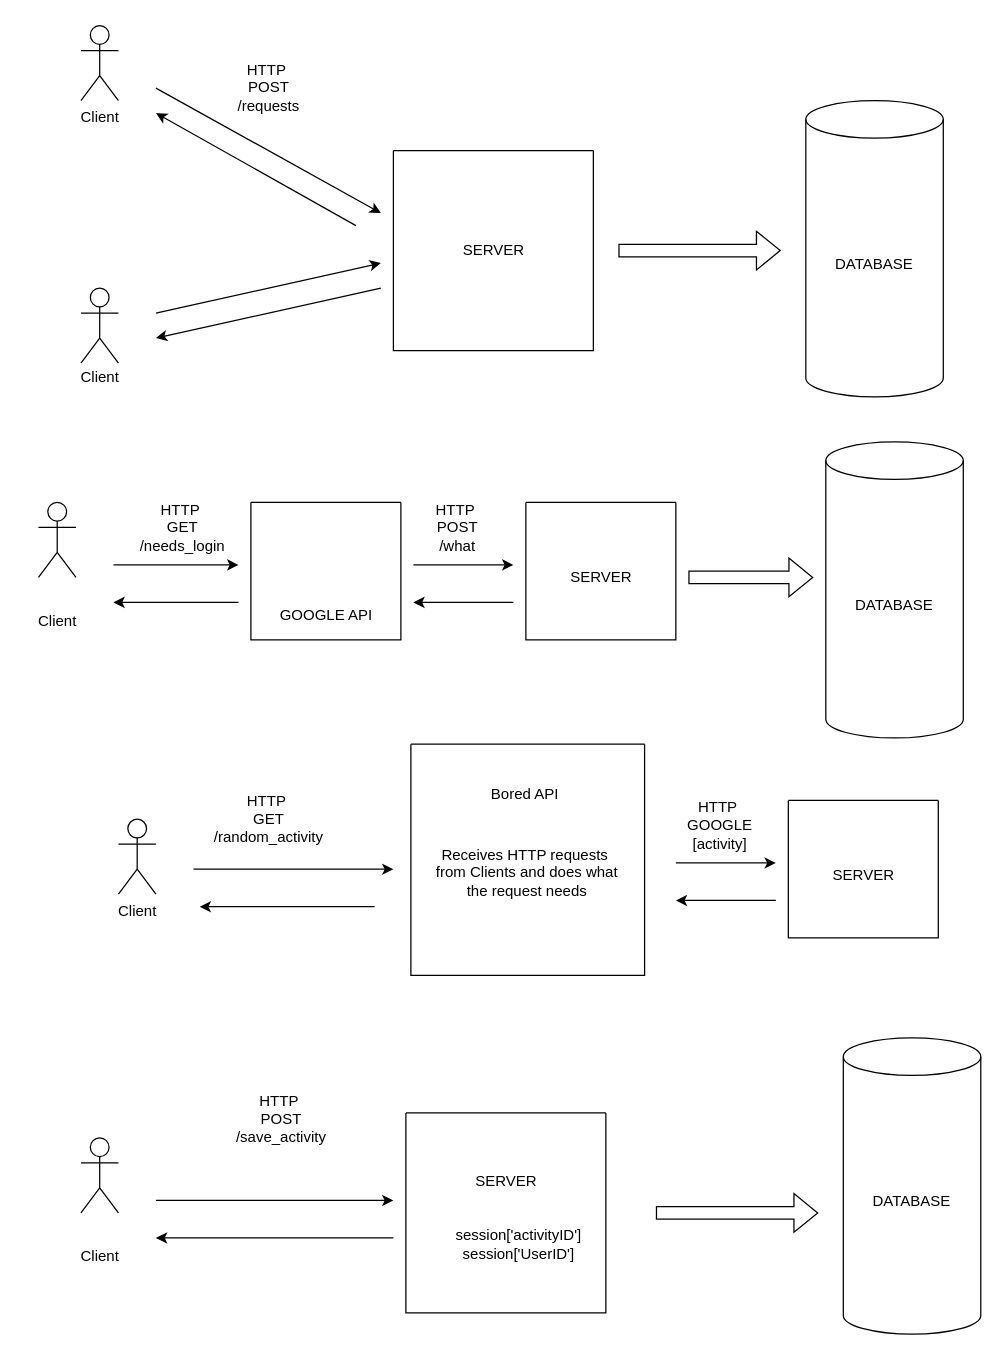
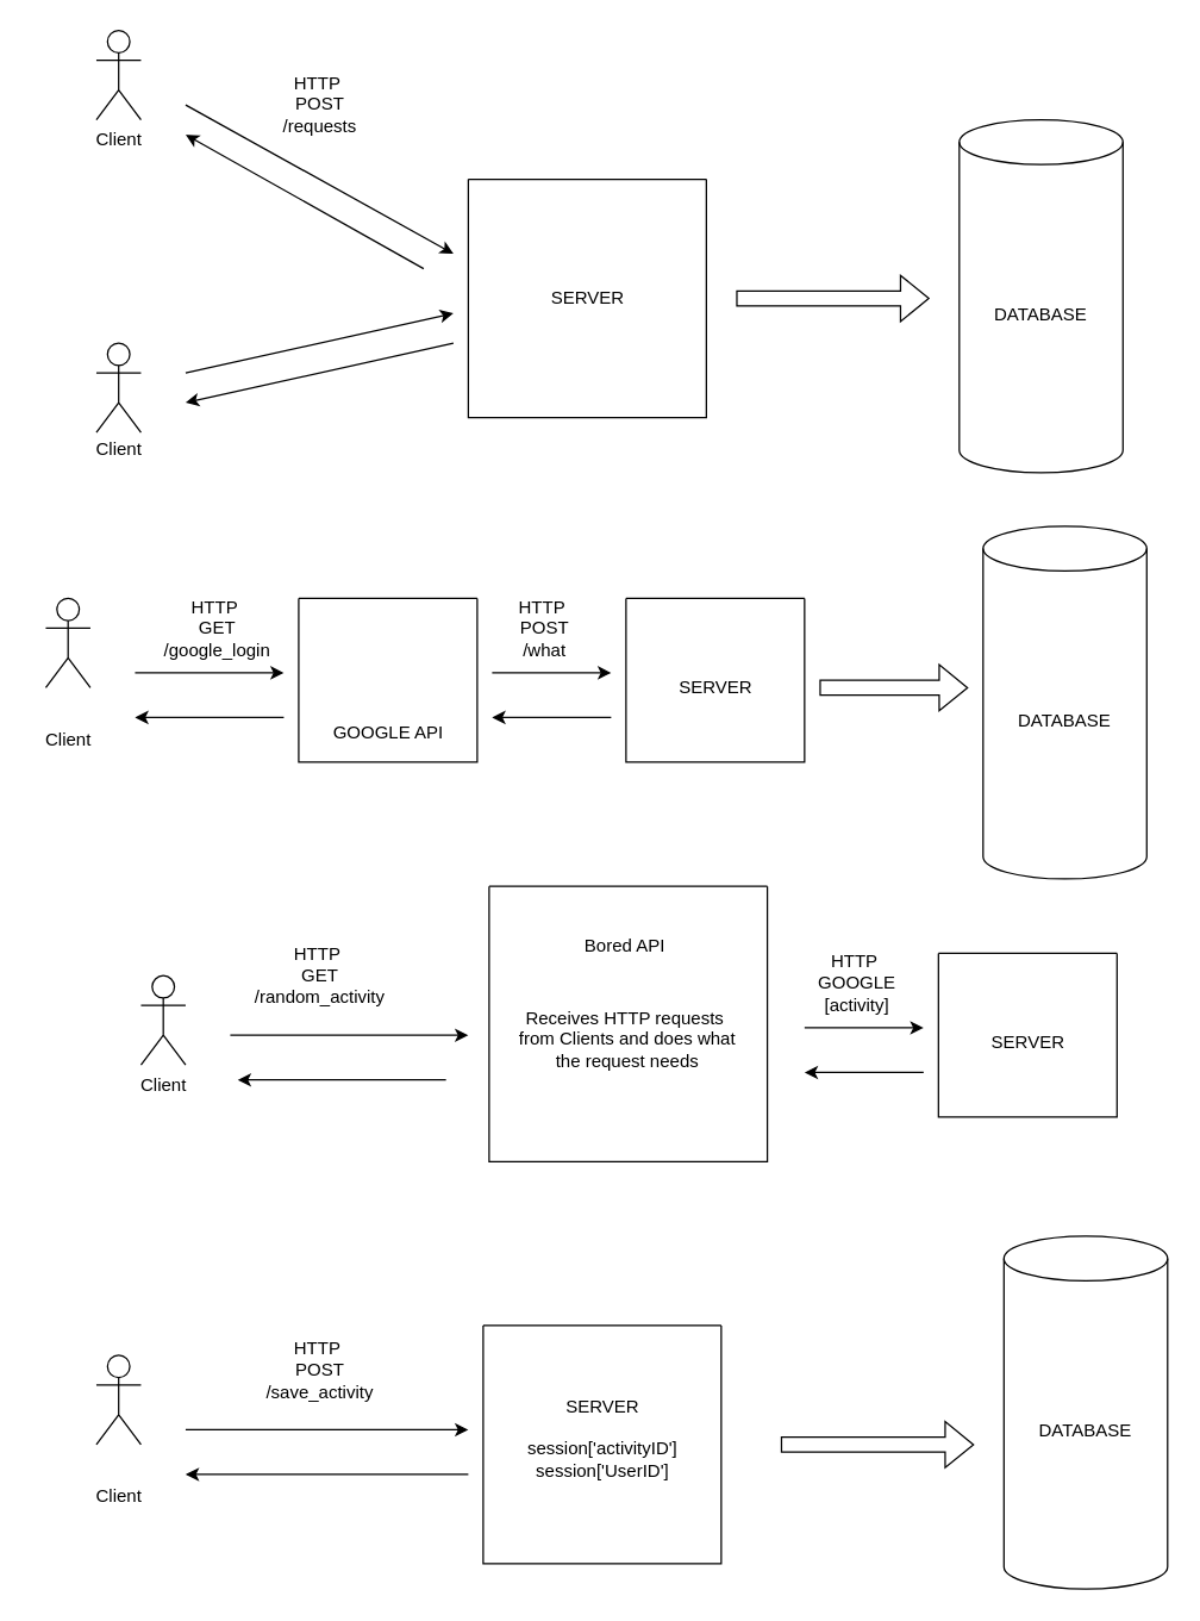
- <mxCell id="37" value="HTTP&amp;nbsp;&lt;br&gt;GET&lt;br&gt;/needs_login" style="text;html=1;align=center;verticalAlign=middle;resizable=0;points=[];autosize=1;strokeColor=none;fillColor=none;" vertex="1" parent="1"><mxGeometry x="100" y="391.5" width="90" height="60" as="geometry" /></mxCell>
+ <mxCell id="37" value="HTTP&amp;nbsp;&lt;br&gt;GET&lt;br&gt;/google_login" style="text;html=1;align=center;verticalAlign=middle;resizable=0;points=[];autosize=1;strokeColor=none;fillColor=none;" vertex="1" parent="1"><mxGeometry x="100" y="391.5" width="90" height="60" as="geometry" /></mxCell>
- <mxCell id="27" value="HTTP&amp;nbsp;&lt;br&gt;POST&lt;br&gt;/save_activity" style="text;html=1;align=center;verticalAlign=middle;resizable=0;points=[];autosize=1;strokeColor=none;fillColor=none;" parent="1" vertex="1"><mxGeometry x="174" y="865" width="100" height="60" as="geometry" /></mxCell>
+ <mxCell id="27" value="HTTP&amp;nbsp;&lt;br&gt;POST&lt;br&gt;/save_activity" style="text;html=1;align=center;verticalAlign=middle;resizable=0;points=[];autosize=1;strokeColor=none;fillColor=none;" parent="1" vertex="1"><mxGeometry x="164" y="890" width="100" height="60" as="geometry" /></mxCell>
- <mxCell id="25" value="session['activityID']&lt;br&gt;session['UserID']" style="text;html=1;align=center;verticalAlign=middle;resizable=0;points=[];autosize=1;strokeColor=none;fillColor=none;" parent="23" vertex="1"><mxGeometry x="30" y="85" width="120" height="40" as="geometry" /></mxCell>
+ <mxCell id="25" value="session['activityID']&lt;br&gt;session['UserID']" style="text;html=1;align=center;verticalAlign=middle;resizable=0;points=[];autosize=1;strokeColor=none;fillColor=none;" parent="23" vertex="1"><mxGeometry x="20" y="70" width="120" height="40" as="geometry" /></mxCell>
